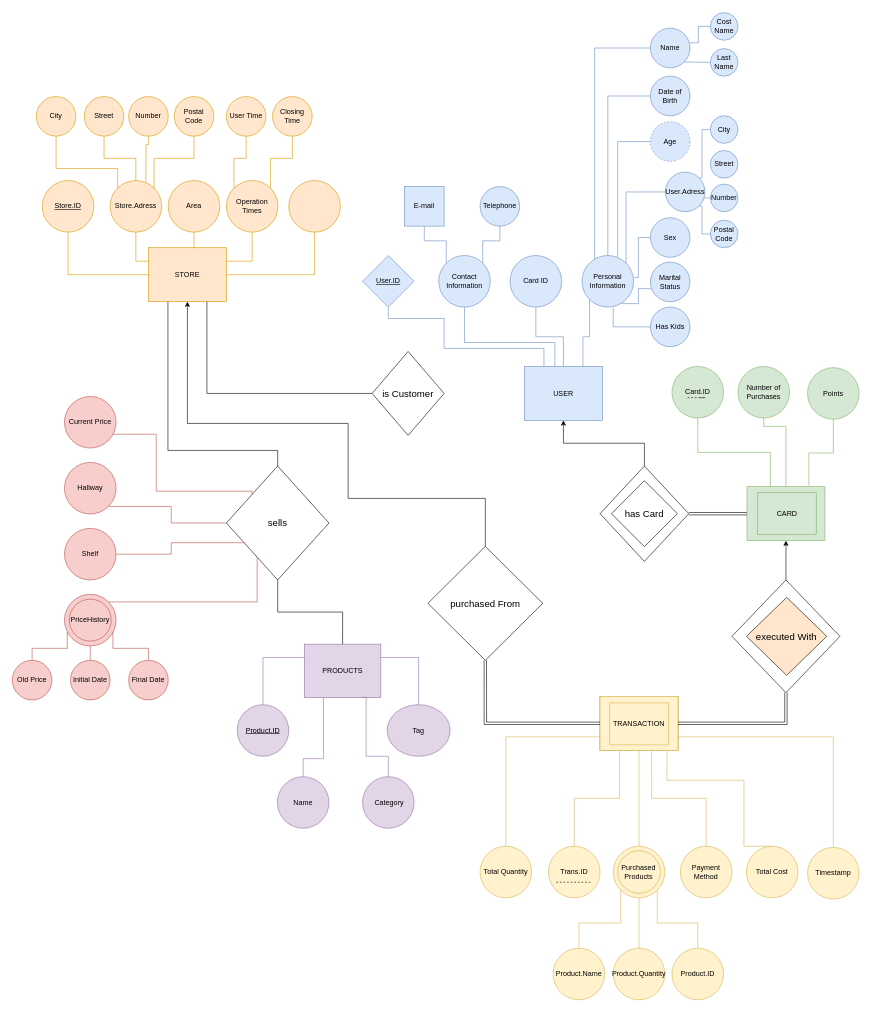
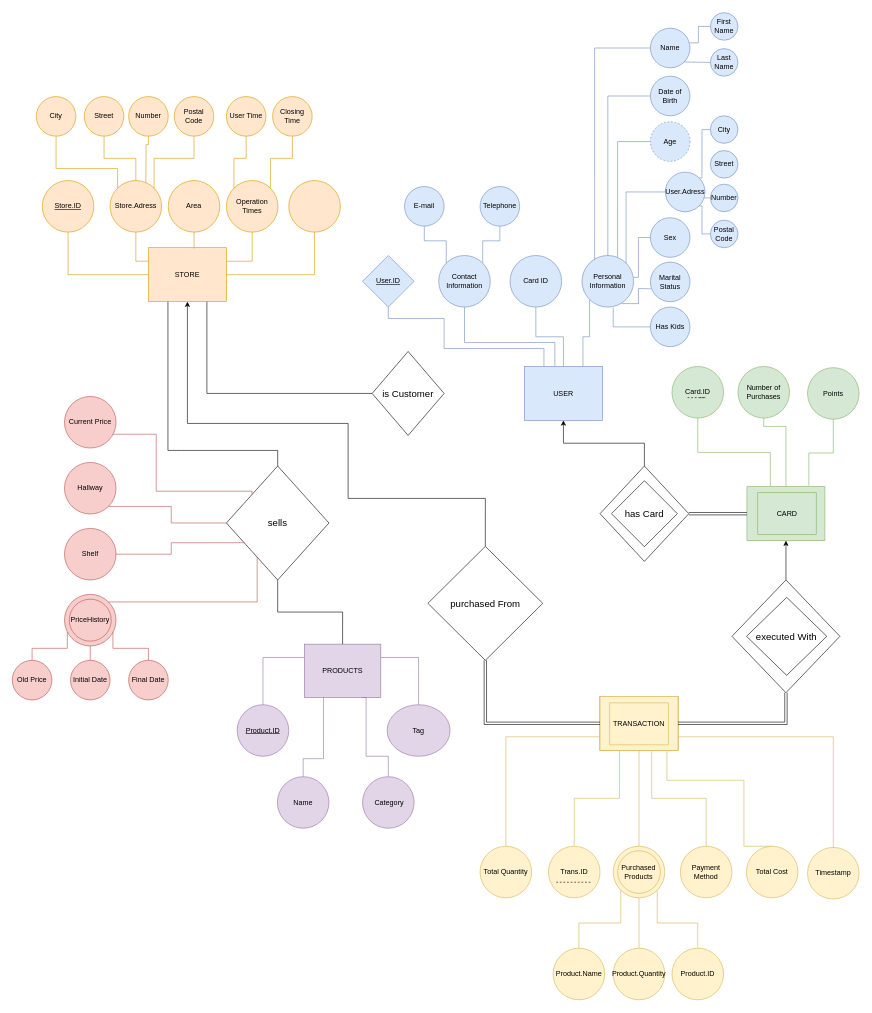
- <mxCell id="28" value="Cost Name" style="ellipse;whiteSpace=wrap;html=1;aspect=fixed;fillColor=#dae8fc;strokeColor=#6c8ebf;" parent="1" vertex="1"><mxGeometry x="1184" y="20" width="46" height="46" as="geometry" /></mxCell>
+ <mxCell id="28" value="First Name" style="ellipse;whiteSpace=wrap;html=1;aspect=fixed;fillColor=#dae8fc;strokeColor=#6c8ebf;" parent="1" vertex="1"><mxGeometry x="1184" y="20" width="46" height="46" as="geometry" /></mxCell>
- <mxCell id="25" value="E-mail" style="whiteSpace=wrap;html=1;aspect=fixed;fillColor=#dae8fc;strokeColor=#6c8ebf;rounded=0;" parent="1" vertex="1"><mxGeometry x="674" y="310" width="66" height="66" as="geometry" /></mxCell>
+ <mxCell id="25" value="E-mail" style="ellipse;whiteSpace=wrap;html=1;aspect=fixed;fillColor=#dae8fc;strokeColor=#6c8ebf;" parent="1" vertex="1"><mxGeometry x="674" y="310" width="66" height="66" as="geometry" /></mxCell>
- <mxCell id="72" value="&lt;font style=&quot;font-size: 16px&quot;&gt;executed With&lt;/font&gt;" style="rhombus;whiteSpace=wrap;html=1;fillColor=#ffe6cc;" parent="70" vertex="1"><mxGeometry x="24.324" y="28.969" width="133.784" height="130.063" as="geometry" /></mxCell>
+ <mxCell id="72" value="&lt;font style=&quot;font-size: 16px&quot;&gt;executed With&lt;/font&gt;" style="rhombus;whiteSpace=wrap;html=1;" parent="70" vertex="1"><mxGeometry x="24.324" y="28.969" width="133.784" height="130.063" as="geometry" /></mxCell>
